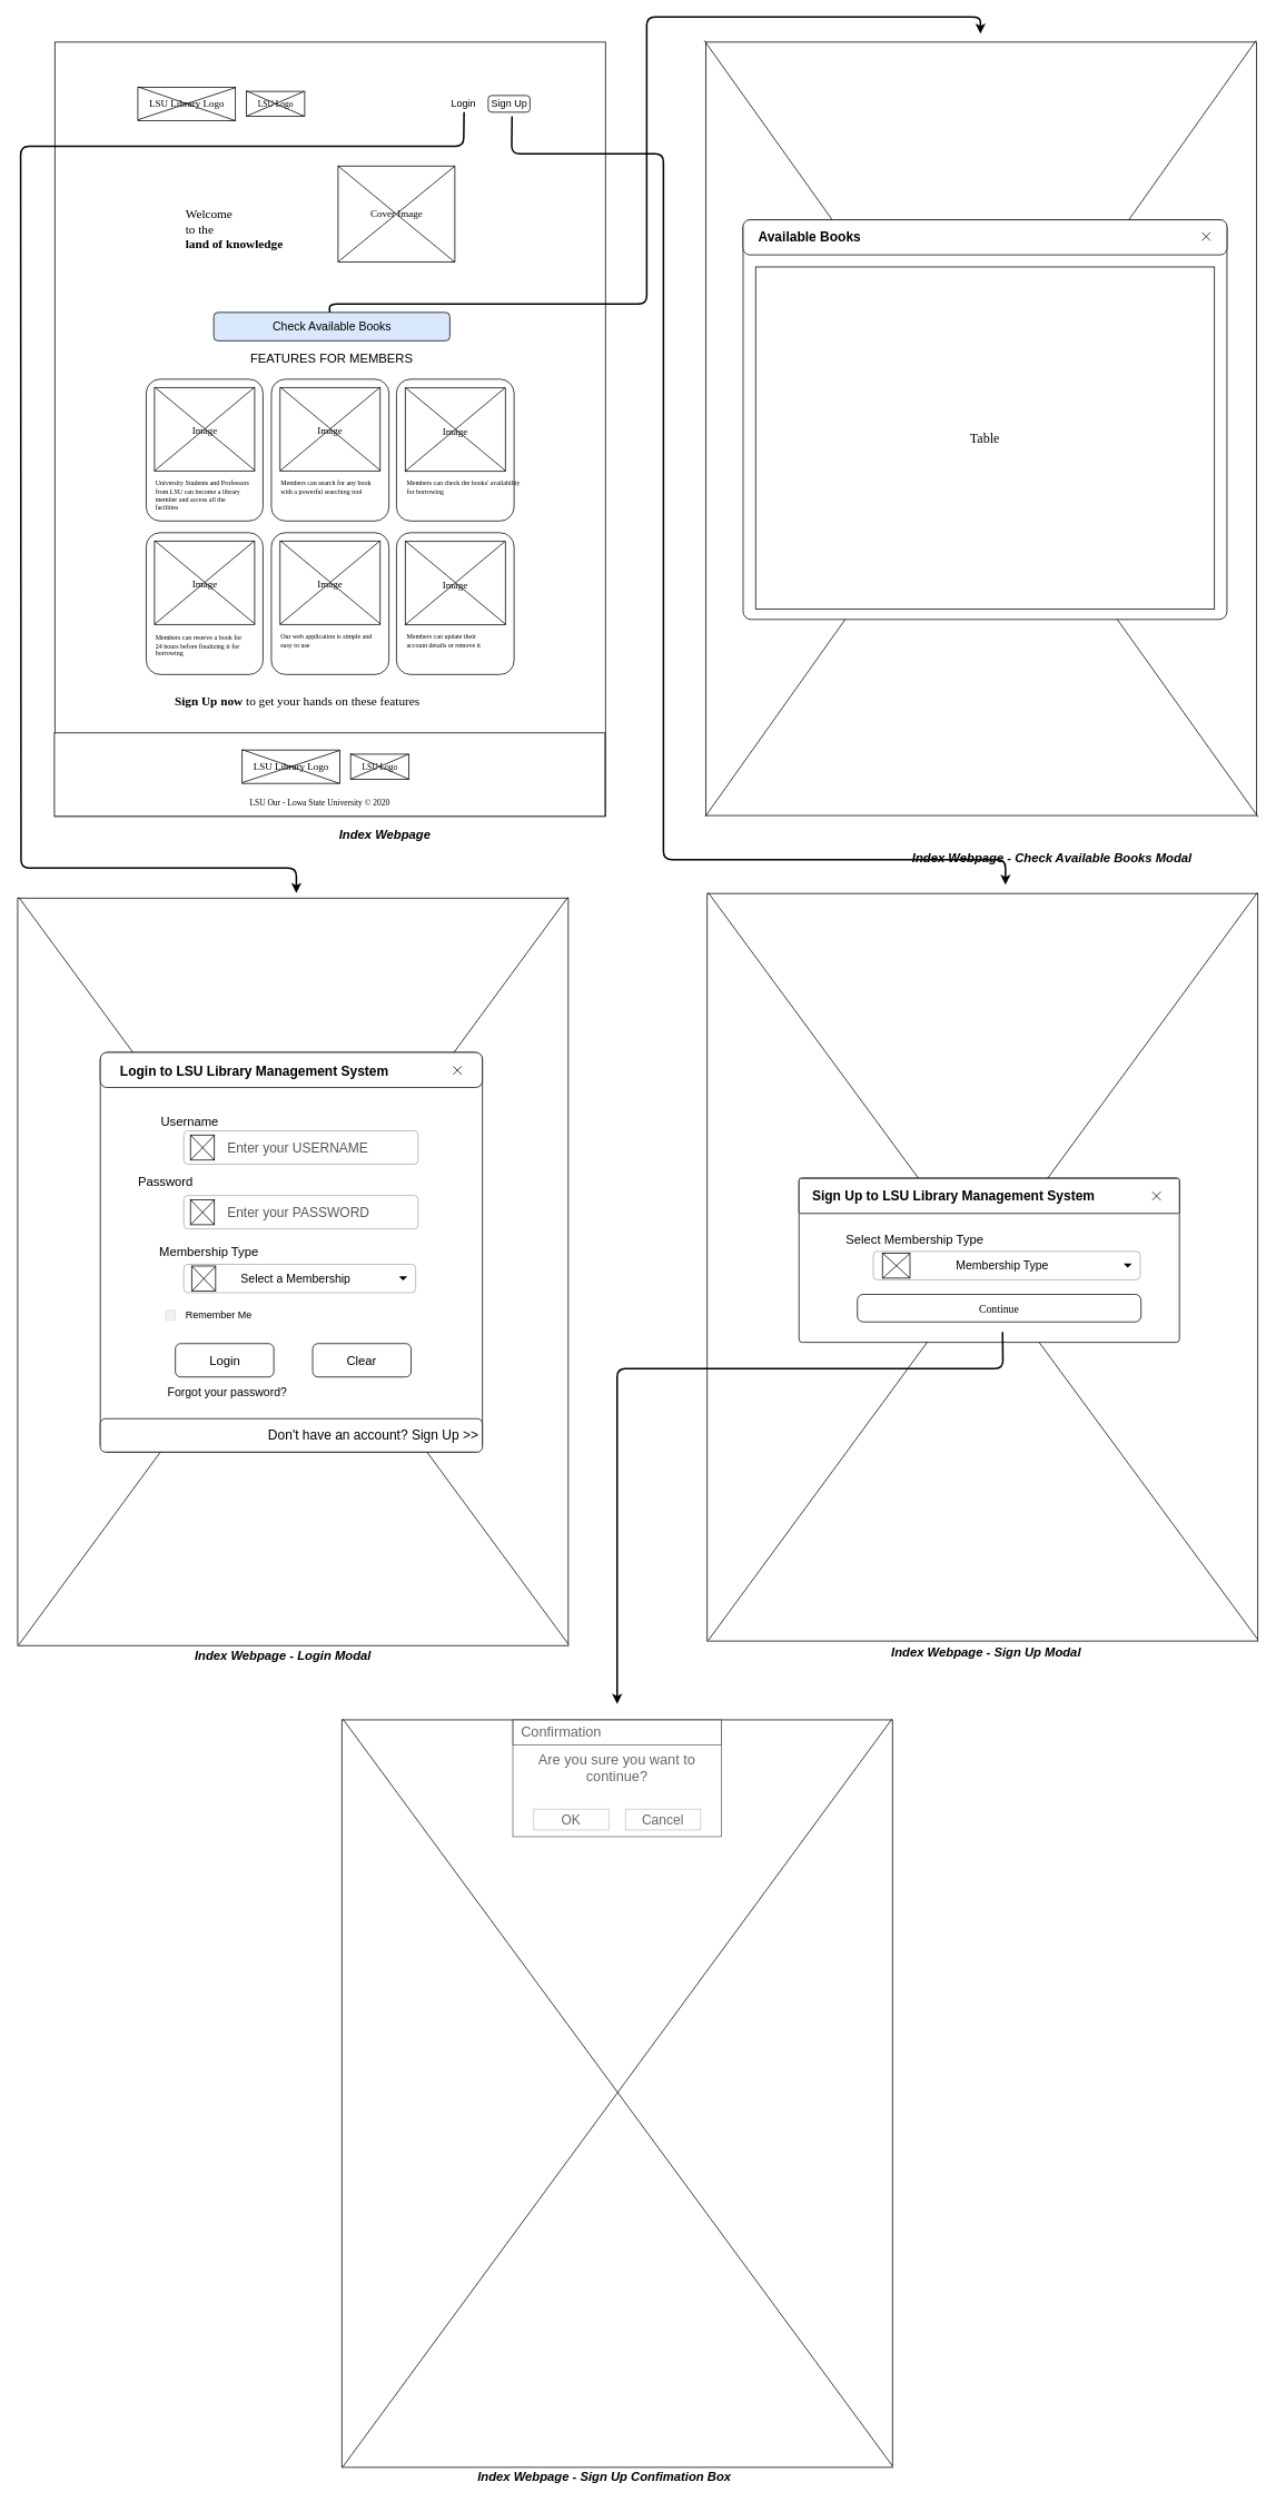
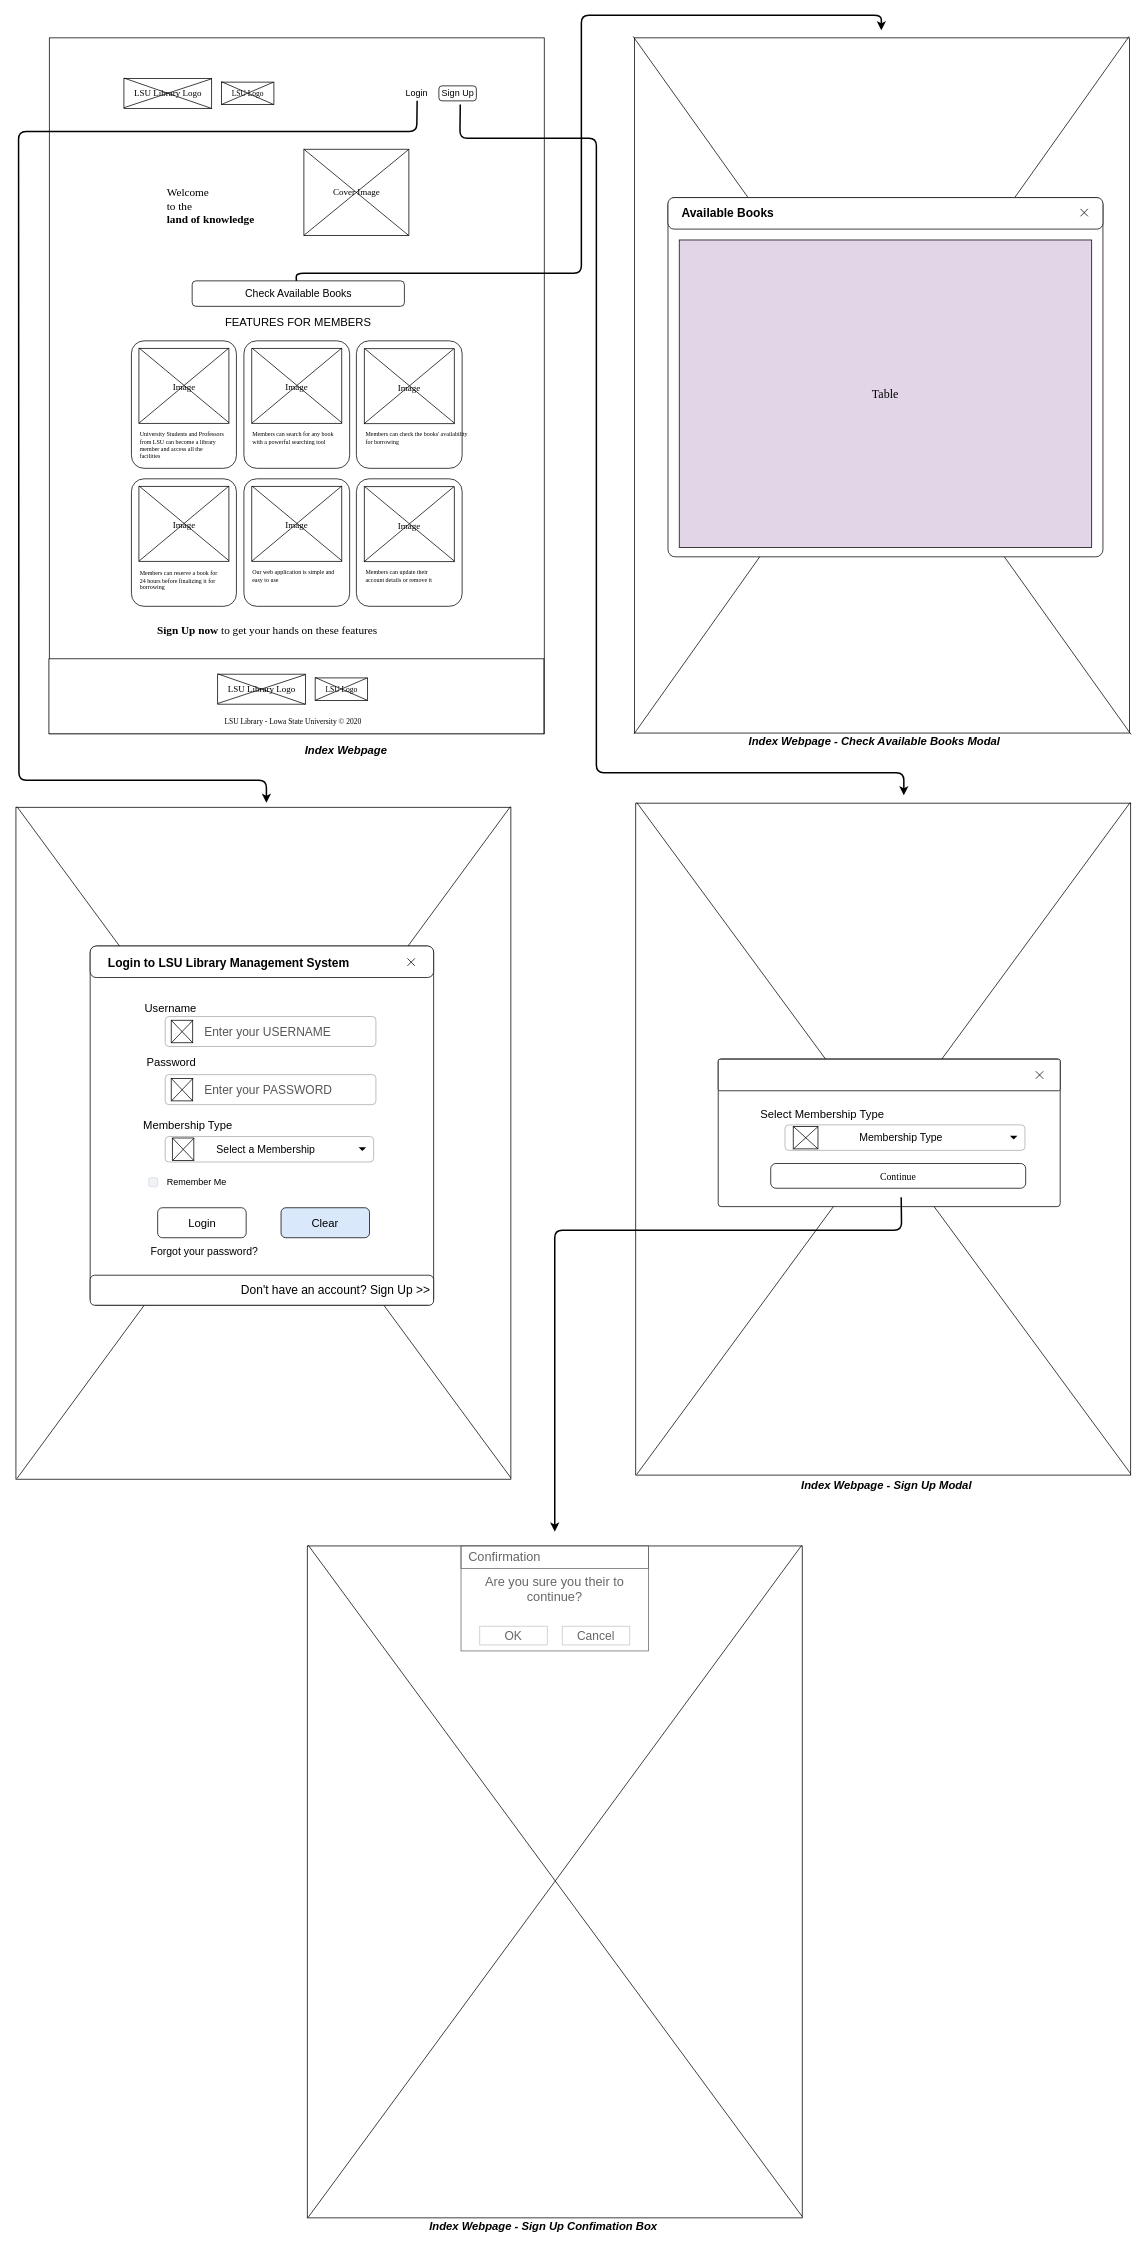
- <mxCell id="114" value="&lt;font style=&quot;font-size: 14px&quot;&gt;Check Available Books&lt;/font&gt;" style="rounded=1;whiteSpace=wrap;html=1;fillColor=#dae8fc;" parent="1" vertex="1"><mxGeometry x="255.5" y="374" width="283" height="34" as="geometry" /></mxCell>
+ <mxCell id="114" value="&lt;font style=&quot;font-size: 14px&quot;&gt;Check Available Books&lt;/font&gt;" style="rounded=1;whiteSpace=wrap;html=1;" parent="1" vertex="1"><mxGeometry x="255.5" y="374" width="283" height="34" as="geometry" /></mxCell>
- <mxCell id="124" value="&lt;font face=&quot;Times New Roman&quot; style=&quot;font-size: 16px&quot;&gt;Table&lt;/font&gt;" style="rounded=0;whiteSpace=wrap;html=1;fontSize=12;align=center;" parent="1" vertex="1"><mxGeometry x="905" y="319.5" width="550" height="410" as="geometry" /></mxCell>
+ <mxCell id="124" value="&lt;font face=&quot;Times New Roman&quot; style=&quot;font-size: 16px&quot;&gt;Table&lt;/font&gt;" style="rounded=0;whiteSpace=wrap;html=1;fontSize=12;align=center;fillColor=#e1d5e7;" parent="1" vertex="1"><mxGeometry x="905" y="319.5" width="550" height="410" as="geometry" /></mxCell>
- <mxCell id="54" value="&lt;font style=&quot;font-size: 10px;&quot;&gt;LSU Our - &lt;font face=&quot;Times New Roman&quot; style=&quot;font-size: 10px;&quot;&gt;Lowa State University&amp;nbsp;&lt;/font&gt;&lt;span style=&quot;color: rgb(34, 34, 34); background-color: rgb(255, 255, 255); font-size: 10px;&quot;&gt;©&amp;nbsp;&lt;/span&gt;2020&lt;/font&gt;" style="text;html=1;strokeColor=none;fillColor=none;align=left;verticalAlign=middle;whiteSpace=wrap;rounded=0;fontFamily=Tahoma;fontSize=10;fontColor=#000000;labelBorderColor=none;labelBackgroundColor=none;" parent="1" vertex="1"><mxGeometry x="297" y="948" width="195" height="28" as="geometry" /></mxCell>
+ <mxCell id="54" value="&lt;font style=&quot;font-size: 10px;&quot;&gt;LSU Library - &lt;font face=&quot;Times New Roman&quot; style=&quot;font-size: 10px;&quot;&gt;Lowa State University&amp;nbsp;&lt;/font&gt;&lt;span style=&quot;color: rgb(34, 34, 34); background-color: rgb(255, 255, 255); font-size: 10px;&quot;&gt;©&amp;nbsp;&lt;/span&gt;2020&lt;/font&gt;" style="text;html=1;strokeColor=none;fillColor=none;align=left;verticalAlign=middle;whiteSpace=wrap;rounded=0;fontFamily=Tahoma;fontSize=10;fontColor=#000000;labelBorderColor=none;labelBackgroundColor=none;" parent="1" vertex="1"><mxGeometry x="297" y="948" width="195" height="28" as="geometry" /></mxCell>
- <mxCell id="116" value="&lt;b&gt;&lt;font style=&quot;font-size: 15px&quot;&gt;&lt;i&gt;Index Webpage - Check Available Books Modal&lt;/i&gt;&lt;/font&gt;&lt;/b&gt;" style="text;html=1;resizable=0;points=[];autosize=1;align=left;verticalAlign=top;spacingTop=-4;fontSize=13;fontFamily=Helvetica;fontColor=#000000;" parent="1" vertex="1"><mxGeometry x="1090.5" y="1017" width="350" height="20" as="geometry" /></mxCell>
+ <mxCell id="116" value="&lt;b&gt;&lt;font style=&quot;font-size: 15px&quot;&gt;&lt;i&gt;Index Webpage - Check Available Books Modal&lt;/i&gt;&lt;/font&gt;&lt;/b&gt;" style="text;html=1;resizable=0;points=[];autosize=1;align=left;verticalAlign=top;spacingTop=-4;fontSize=13;fontFamily=Helvetica;fontColor=#000000;" parent="1" vertex="1"><mxGeometry x="995.5" y="977" width="350" height="20" as="geometry" /></mxCell>
- <mxCell id="83" value="Password" style="text;html=1;strokeColor=none;fillColor=none;align=center;verticalAlign=middle;whiteSpace=wrap;rounded=0;labelBackgroundColor=none;fontFamily=Helvetica;fontSize=15;fontColor=#000000;" parent="1" vertex="1"><mxGeometry x="127.5" y="1406" width="140" height="20" as="geometry" /></mxCell>
+ <mxCell id="83" value="Password" style="text;html=1;strokeColor=none;fillColor=none;align=center;verticalAlign=middle;whiteSpace=wrap;rounded=0;labelBackgroundColor=none;fontFamily=Helvetica;fontSize=15;fontColor=#000000;" parent="1" vertex="1"><mxGeometry x="157.5" y="1406" width="140" height="20" as="geometry" /></mxCell>
- <mxCell id="60" value="Sign Up to LSU Library Management System" style="text;html=1;strokeColor=none;fillColor=none;align=center;verticalAlign=middle;whiteSpace=wrap;rounded=0;labelBackgroundColor=none;fontFamily=Helvetica;fontSize=16;fontColor=#000000;fontStyle=1" parent="1" vertex="1"><mxGeometry x="957" y="1423" width="371" height="20" as="geometry" /></mxCell>
- <mxCell id="100" value="Clear" style="rounded=1;whiteSpace=wrap;html=1;labelBackgroundColor=none;strokeColor=#000000;strokeWidth=1;fontFamily=Helvetica;fontSize=15;fontColor=#000000;align=center;arcSize=16;" parent="1" vertex="1"><mxGeometry x="374" y="1610" width="118" height="40" as="geometry" /></mxCell>
+ <mxCell id="100" value="Clear" style="rounded=1;whiteSpace=wrap;html=1;labelBackgroundColor=none;strokeColor=#000000;strokeWidth=1;fontFamily=Helvetica;fontSize=15;fontColor=#000000;align=center;arcSize=16;fillColor=#dae8fc;" parent="1" vertex="1"><mxGeometry x="374" y="1610" width="118" height="40" as="geometry" /></mxCell>
- <mxCell id="82" value="&lt;b&gt;&lt;font style=&quot;font-size: 15px&quot;&gt;&lt;i&gt;Index Webpage - Login Modal&lt;/i&gt;&lt;/font&gt;&lt;/b&gt;" style="text;html=1;resizable=0;points=[];autosize=1;align=left;verticalAlign=top;spacingTop=-4;fontSize=13;fontFamily=Helvetica;fontColor=#000000;" parent="1" vertex="1"><mxGeometry x="231" y="1973" width="230" height="20" as="geometry" /></mxCell>
- <mxCell id="109" value="Are you sure you want to continue?" style="strokeWidth=1;shadow=0;dashed=0;align=center;html=1;shape=mxgraph.mockup.containers.rrect;rSize=0;strokeColor=#666666;fontColor=#666666;fontSize=17;verticalAlign=top;whiteSpace=wrap;fillColor=#ffffff;spacingTop=32;labelBackgroundColor=none;" parent="1" vertex="1"><mxGeometry x="614" y="2061" width="250" height="140" as="geometry" /></mxCell>
+ <mxCell id="109" value="Are you sure you their to continue?" style="strokeWidth=1;shadow=0;dashed=0;align=center;html=1;shape=mxgraph.mockup.containers.rrect;rSize=0;strokeColor=#666666;fontColor=#666666;fontSize=17;verticalAlign=top;whiteSpace=wrap;fillColor=#ffffff;spacingTop=32;labelBackgroundColor=none;" parent="1" vertex="1"><mxGeometry x="614" y="2061" width="250" height="140" as="geometry" /></mxCell>
